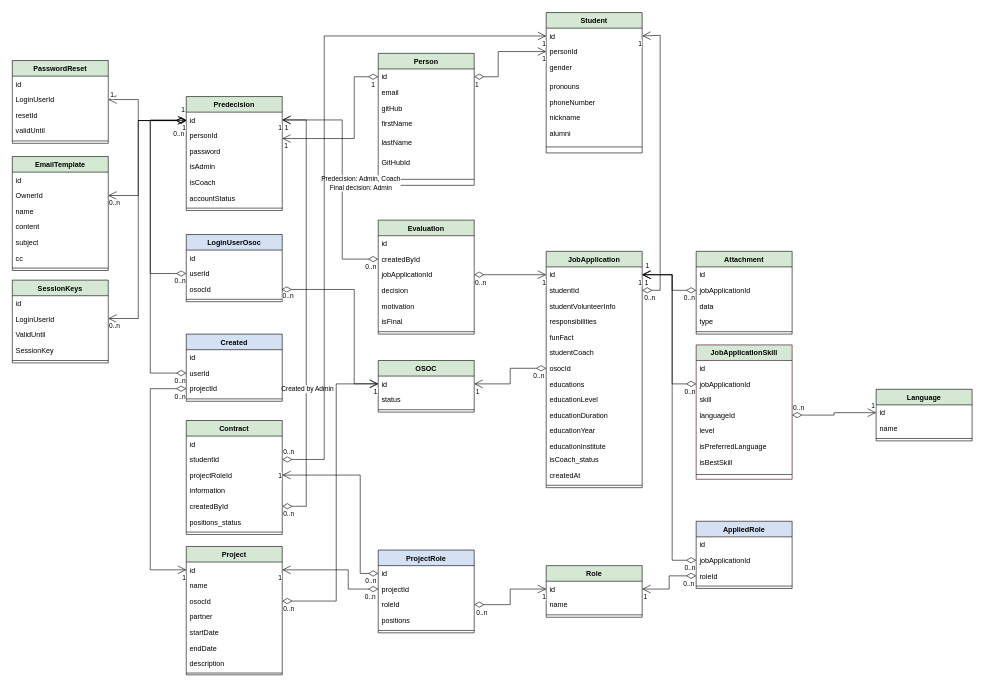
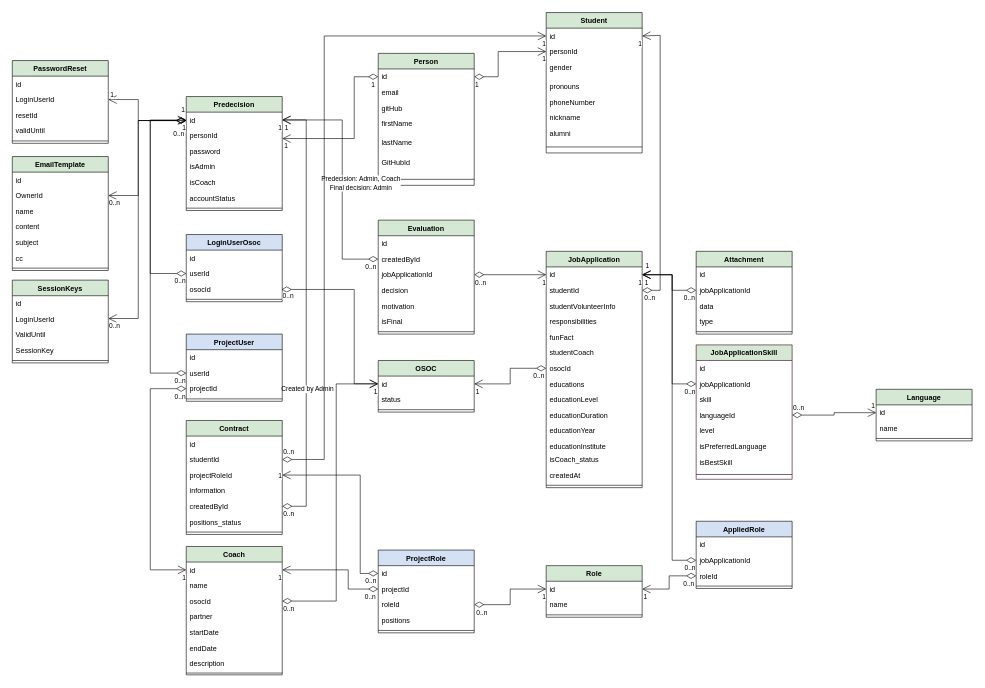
- <mxCell id="141" value="Created" style="swimlane;fontStyle=1;align=center;verticalAlign=top;childLayout=stackLayout;horizontal=1;startSize=26;horizontalStack=0;resizeParent=1;resizeParentMax=0;resizeLast=0;collapsible=1;marginBottom=0;fillColor=#D4E1F5;" parent="1" vertex="1"><mxGeometry x="310" y="556" width="160" height="112" as="geometry" /></mxCell>
+ <mxCell id="141" value="ProjectUser" style="swimlane;fontStyle=1;align=center;verticalAlign=top;childLayout=stackLayout;horizontal=1;startSize=26;horizontalStack=0;resizeParent=1;resizeParentMax=0;resizeLast=0;collapsible=1;marginBottom=0;fillColor=#D4E1F5;" parent="1" vertex="1"><mxGeometry x="310" y="556" width="160" height="112" as="geometry" /></mxCell>
- <mxCell id="80" value="Project" style="swimlane;fontStyle=1;align=center;verticalAlign=top;childLayout=stackLayout;horizontal=1;startSize=26;horizontalStack=0;resizeParent=1;resizeParentMax=0;resizeLast=0;collapsible=1;marginBottom=0;fillColor=#D5E8D4;" parent="1" vertex="1"><mxGeometry x="310" y="910" width="160" height="214" as="geometry" /></mxCell>
+ <mxCell id="80" value="Coach" style="swimlane;fontStyle=1;align=center;verticalAlign=top;childLayout=stackLayout;horizontal=1;startSize=26;horizontalStack=0;resizeParent=1;resizeParentMax=0;resizeLast=0;collapsible=1;marginBottom=0;fillColor=#D5E8D4;" parent="1" vertex="1"><mxGeometry x="310" y="910" width="160" height="214" as="geometry" /></mxCell>
